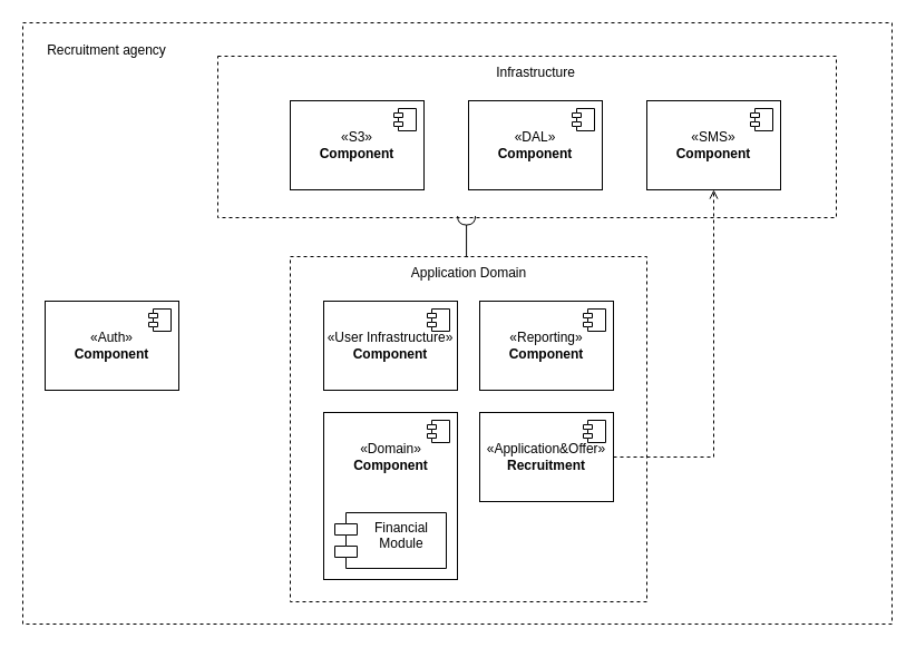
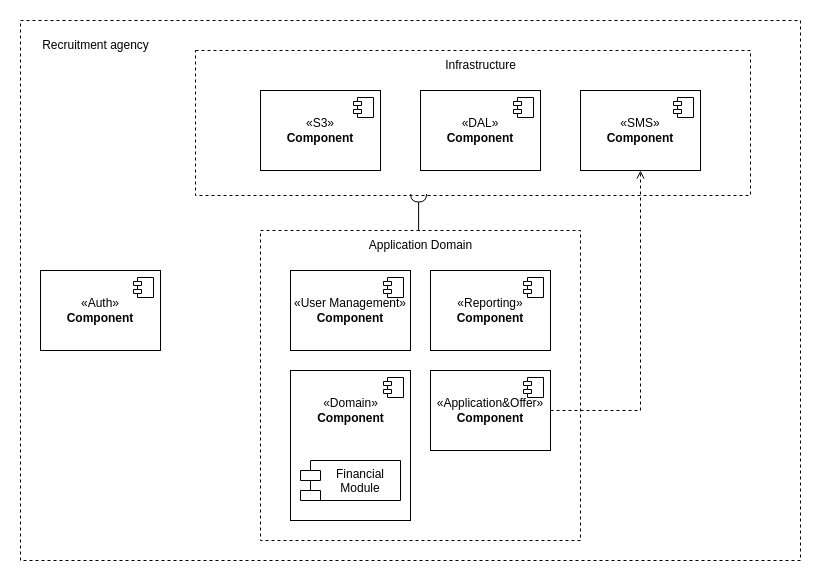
- <mxCell id="6" value="«User Infrastructure»&lt;br&gt;&lt;b&gt;Component&lt;/b&gt;" style="html=1;dropTarget=0;whiteSpace=wrap;" vertex="1" parent="1"><mxGeometry x="290" y="270" width="120" height="80" as="geometry" /></mxCell>
+ <mxCell id="6" value="«User Management»&lt;br&gt;&lt;b&gt;Component&lt;/b&gt;" style="html=1;dropTarget=0;whiteSpace=wrap;" vertex="1" parent="1"><mxGeometry x="290" y="270" width="120" height="80" as="geometry" /></mxCell>
- <mxCell id="9" value="«Application&amp;amp;Offer»&lt;br&gt;&lt;b&gt;Recruitment&lt;/b&gt;" style="html=1;dropTarget=0;whiteSpace=wrap;" vertex="1" parent="1"><mxGeometry x="430" y="370" width="120" height="80" as="geometry" /></mxCell>
+ <mxCell id="9" value="«Application&amp;amp;Offer»&lt;br&gt;&lt;b&gt;Component&lt;/b&gt;" style="html=1;dropTarget=0;whiteSpace=wrap;" vertex="1" parent="1"><mxGeometry x="430" y="370" width="120" height="80" as="geometry" /></mxCell>
- <mxCell id="20" value="Financial Module" style="shape=module;align=left;spacingLeft=20;align=center;verticalAlign=top;whiteSpace=wrap;html=1;" vertex="1" parent="17"><mxGeometry x="10" y="90" width="100" height="50" as="geometry" /></mxCell>
+ <mxCell id="20" value="Financial Module" style="shape=module;align=left;spacingLeft=20;align=center;verticalAlign=top;whiteSpace=wrap;html=1;" vertex="1" parent="17"><mxGeometry x="10" y="90" width="100" height="40" as="geometry" /></mxCell>
